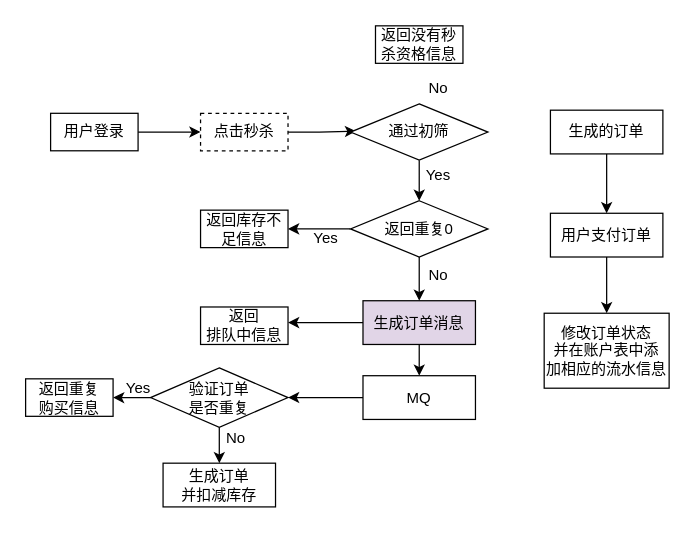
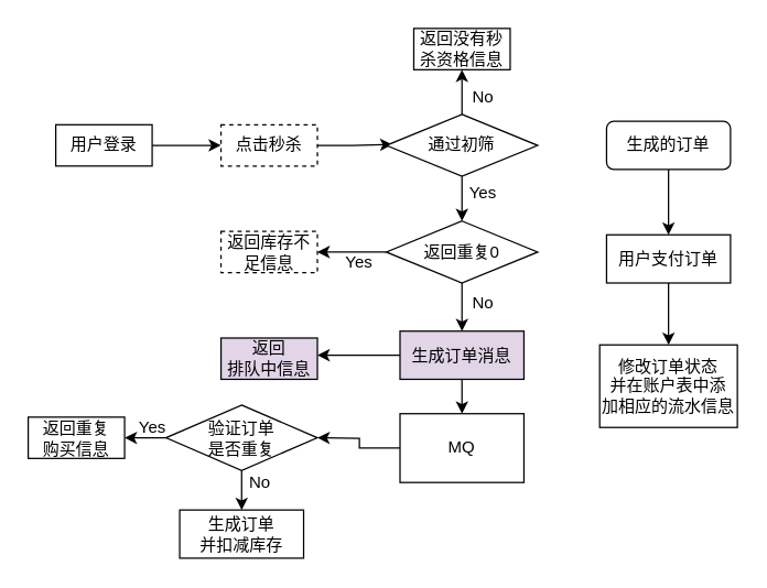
+ <mxCell id="10" style="edgeStyle=orthogonalEdgeStyle;rounded=0;orthogonalLoop=1;jettySize=auto;html=1;entryX=0.5;entryY=1;entryDx=0;entryDy=0;" edge="1" parent="1" source="12" target="9"><mxGeometry relative="1" as="geometry" /></mxCell>
- <mxCell id="32" value="生成的订单" style="rounded=0;whiteSpace=wrap;html=1;" vertex="1" parent="1"><mxGeometry x="440" y="87.5" width="90" height="35" as="geometry" /></mxCell>
+ <mxCell id="32" value="生成的订单" style="whiteSpace=wrap;html=1;rounded=1;" vertex="1" parent="1"><mxGeometry x="440" y="87.5" width="90" height="35" as="geometry" /></mxCell>
- <mxCell id="17" value="返回库存不足信息" style="rounded=0;whiteSpace=wrap;html=1;" vertex="1" parent="1"><mxGeometry x="160" y="167.5" width="70" height="30" as="geometry" /></mxCell>
+ <mxCell id="17" value="返回库存不足信息" style="rounded=0;whiteSpace=wrap;html=1;dashed=1;" vertex="1" parent="1"><mxGeometry x="160" y="167.5" width="70" height="30" as="geometry" /></mxCell>
- <mxCell id="30" value="返回&lt;br&gt;排队中信息" style="rounded=0;whiteSpace=wrap;html=1;" vertex="1" parent="1"><mxGeometry x="160" y="245" width="70" height="30" as="geometry" /></mxCell>
+ <mxCell id="30" value="返回&lt;br&gt;排队中信息" style="rounded=0;whiteSpace=wrap;html=1;fillColor=#e1d5e7;" vertex="1" parent="1"><mxGeometry x="160" y="245" width="70" height="30" as="geometry" /></mxCell>
- <mxCell id="22" value="MQ" style="rounded=0;whiteSpace=wrap;html=1;" vertex="1" parent="1"><mxGeometry x="290" y="300" width="90" height="35" as="geometry" /></mxCell>
+ <mxCell id="22" value="MQ" style="rounded=0;whiteSpace=wrap;html=1;" vertex="1" parent="1"><mxGeometry x="290" y="300" width="90" height="50" as="geometry" /></mxCell>
